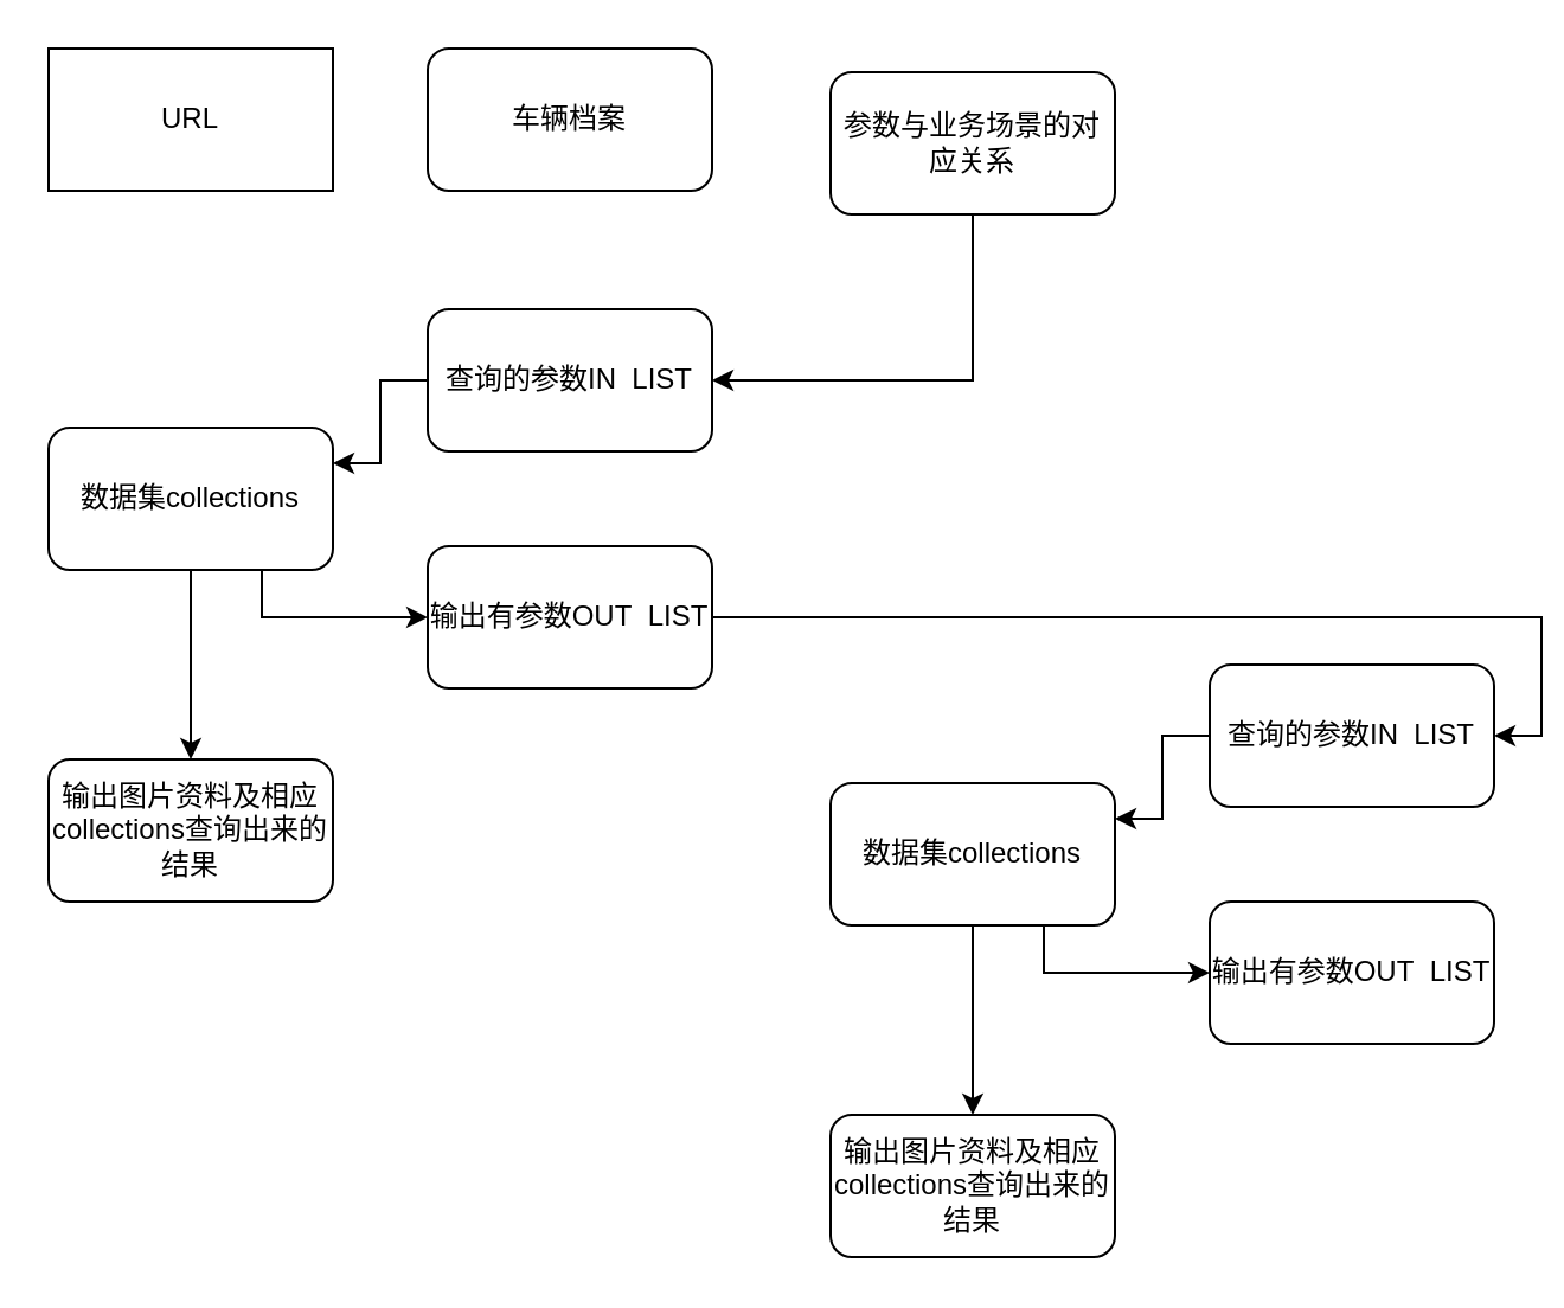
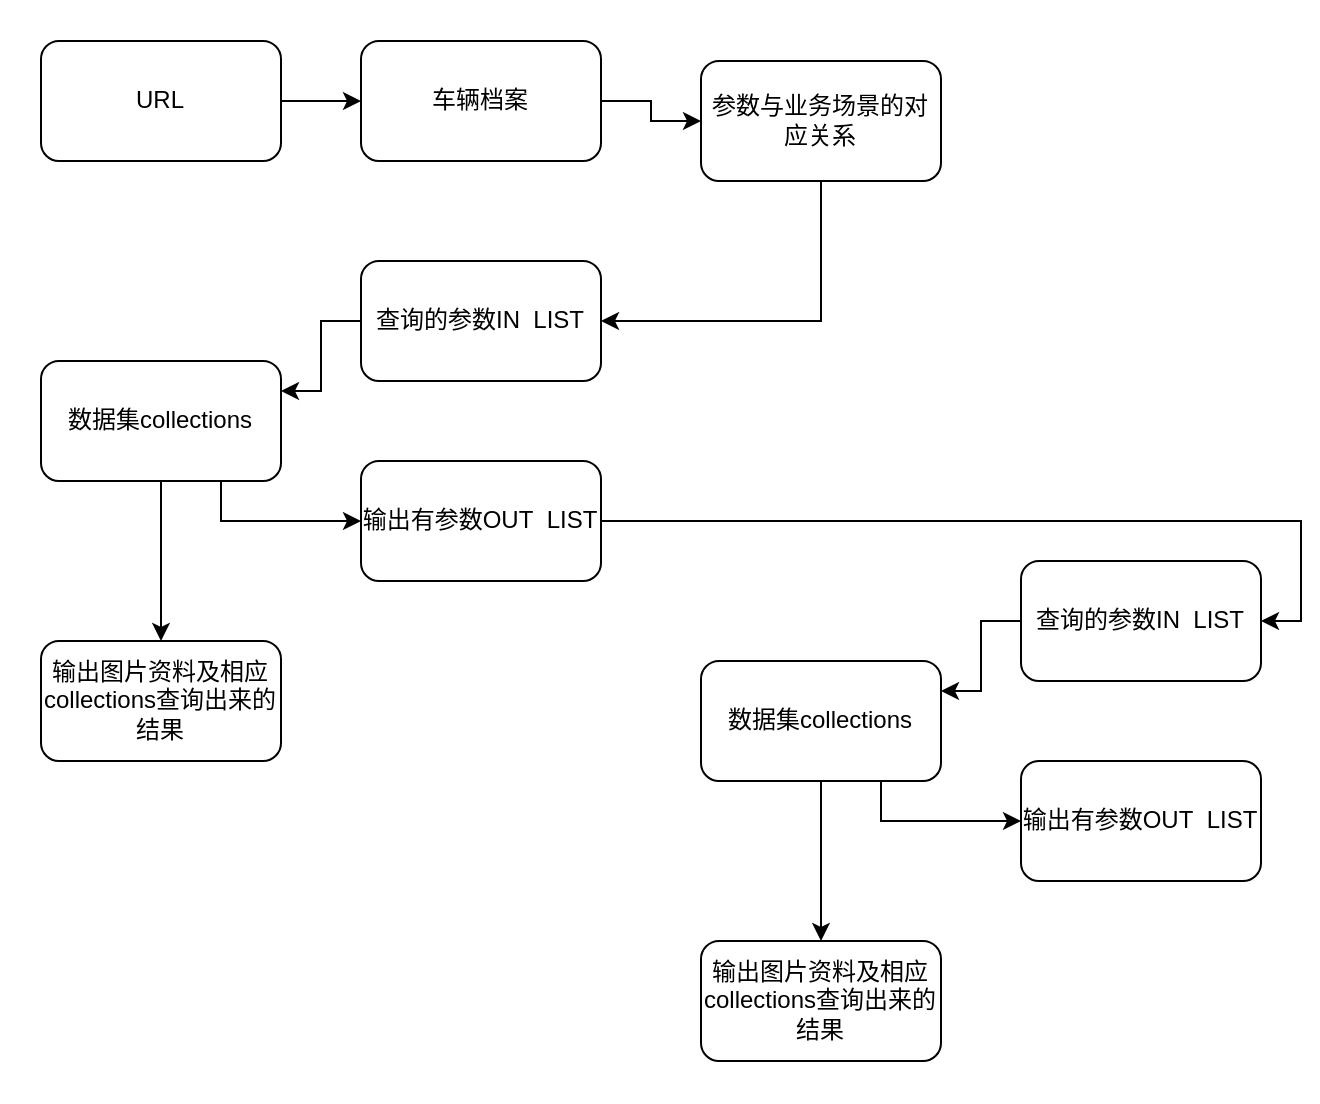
- <mxCell id="3" value="URL" style="whiteSpace=wrap;html=1;rounded=0;" vertex="1" parent="1"><mxGeometry x="20" y="20" width="120" height="60" as="geometry" /></mxCell>
+ <mxCell id="3" value="URL" style="rounded=1;whiteSpace=wrap;html=1;" vertex="1" parent="1"><mxGeometry x="20" y="20" width="120" height="60" as="geometry" /></mxCell>
+ <mxCell id="2" style="edgeStyle=orthogonalEdgeStyle;rounded=0;orthogonalLoop=1;jettySize=auto;html=1;exitX=1;exitY=0.5;exitDx=0;exitDy=0;entryX=0;entryY=0.5;entryDx=0;entryDy=0;" edge="1" parent="1" source="3" target="5"><mxGeometry relative="1" as="geometry" /></mxCell>
+ <mxCell id="4" style="edgeStyle=orthogonalEdgeStyle;rounded=0;orthogonalLoop=1;jettySize=auto;html=1;exitX=1;exitY=0.5;exitDx=0;exitDy=0;entryX=0;entryY=0.5;entryDx=0;entryDy=0;" edge="1" parent="1" source="5" target="7"><mxGeometry relative="1" as="geometry" /></mxCell>
